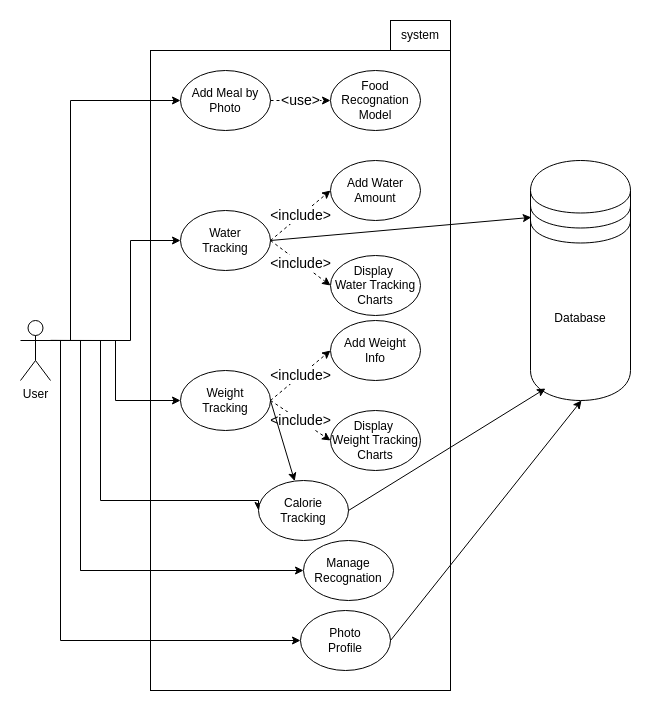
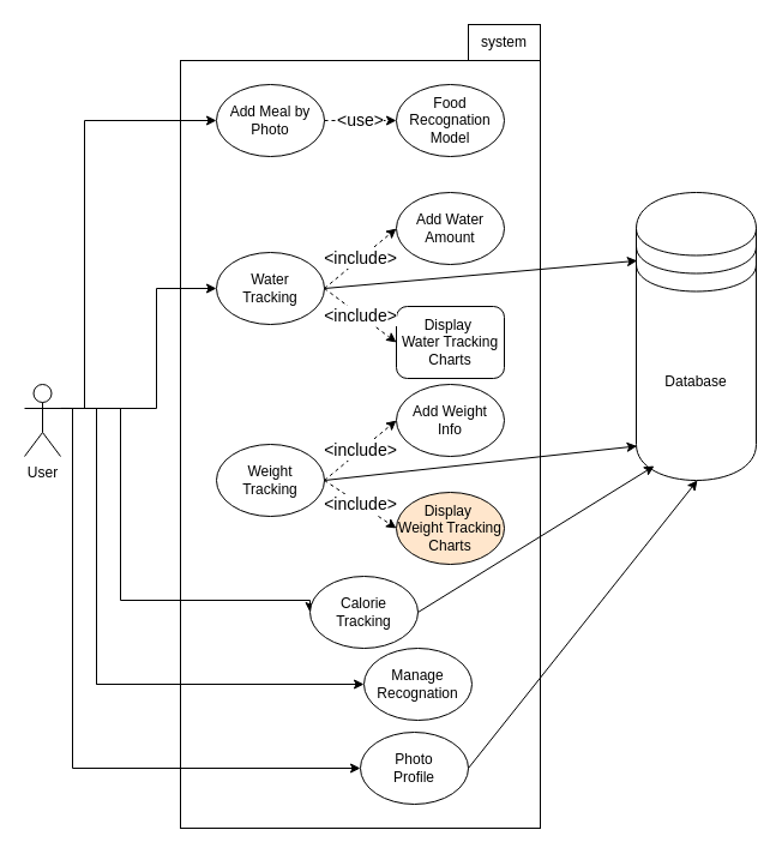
- <mxCell id="20" value="Display&amp;nbsp;&lt;br&gt;Water Tracking&lt;br&gt;Charts" style="ellipse;whiteSpace=wrap;html=1;" vertex="1" parent="1"><mxGeometry x="330" y="255" width="90" height="60" as="geometry" /></mxCell>
+ <mxCell id="20" value="Display&amp;nbsp;&lt;br&gt;Water Tracking&lt;br&gt;Charts" style="whiteSpace=wrap;html=1;rounded=1;" vertex="1" parent="1"><mxGeometry x="330" y="255" width="90" height="60" as="geometry" /></mxCell>
- <mxCell id="5" style="edgeStyle=orthogonalEdgeStyle;rounded=0;orthogonalLoop=1;jettySize=auto;html=1;exitX=1;exitY=0.333;exitDx=0;exitDy=0;exitPerimeter=0;entryX=0;entryY=0.5;entryDx=0;entryDy=0;" edge="1" parent="1" source="9" target="15"><mxGeometry relative="1" as="geometry" /></mxCell>
- <mxCell id="27" value="" style="html=1;labelBackgroundColor=#ffffff;endArrow=classic;endFill=1;endSize=6;jettySize=auto;orthogonalLoop=1;strokeWidth=1;fontSize=14;exitX=1;exitY=0.5;exitDx=0;exitDy=0;" edge="1" parent="1" source="15" target="14"><mxGeometry width="60" height="60" relative="1" as="geometry"><mxPoint x="240" y="380" as="sourcePoint" /><mxPoint x="300" y="320" as="targetPoint" /></mxGeometry></mxCell>
+ <mxCell id="27" value="" style="html=1;labelBackgroundColor=#ffffff;endArrow=classic;endFill=1;endSize=6;jettySize=auto;orthogonalLoop=1;strokeWidth=1;fontSize=14;exitX=1;exitY=0.5;exitDx=0;exitDy=0;entryX=0.006;entryY=0.881;entryDx=0;entryDy=0;entryPerimeter=0;" edge="1" parent="1" source="15" target="10"><mxGeometry width="60" height="60" relative="1" as="geometry"><mxPoint x="240" y="380" as="sourcePoint" /><mxPoint x="300" y="320" as="targetPoint" /></mxGeometry></mxCell>
- <mxCell id="24" value="Display&amp;nbsp;&lt;br&gt;Weight Tracking&lt;br&gt;Charts" style="ellipse;whiteSpace=wrap;html=1;" vertex="1" parent="1"><mxGeometry x="330" y="410" width="90" height="60" as="geometry" /></mxCell>
+ <mxCell id="24" value="Display&amp;nbsp;&lt;br&gt;Weight Tracking&lt;br&gt;Charts" style="ellipse;whiteSpace=wrap;html=1;fillColor=#ffe6cc;" vertex="1" parent="1"><mxGeometry x="330" y="410" width="90" height="60" as="geometry" /></mxCell>
